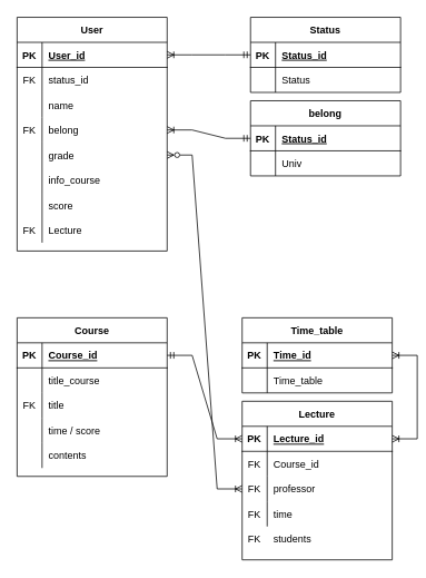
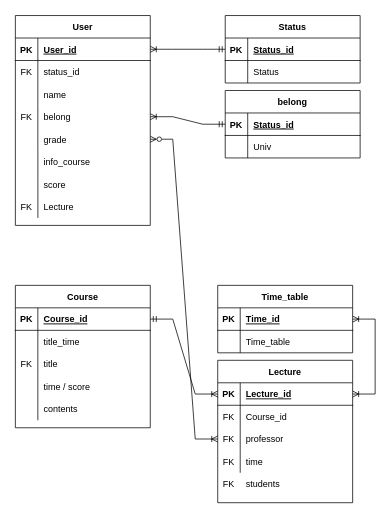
- <mxCell id="38" value="title_course" style="shape=partialRectangle;connectable=0;fillColor=none;top=0;left=0;bottom=0;right=0;align=left;spacingLeft=6;overflow=hidden;" vertex="1" parent="36"><mxGeometry x="30" width="150" height="30" as="geometry"><mxRectangle width="150" height="30" as="alternateBounds" /></mxGeometry></mxCell>
+ <mxCell id="38" value="title_time" style="shape=partialRectangle;connectable=0;fillColor=none;top=0;left=0;bottom=0;right=0;align=left;spacingLeft=6;overflow=hidden;" vertex="1" parent="36"><mxGeometry x="30" width="150" height="30" as="geometry"><mxRectangle width="150" height="30" as="alternateBounds" /></mxGeometry></mxCell>
